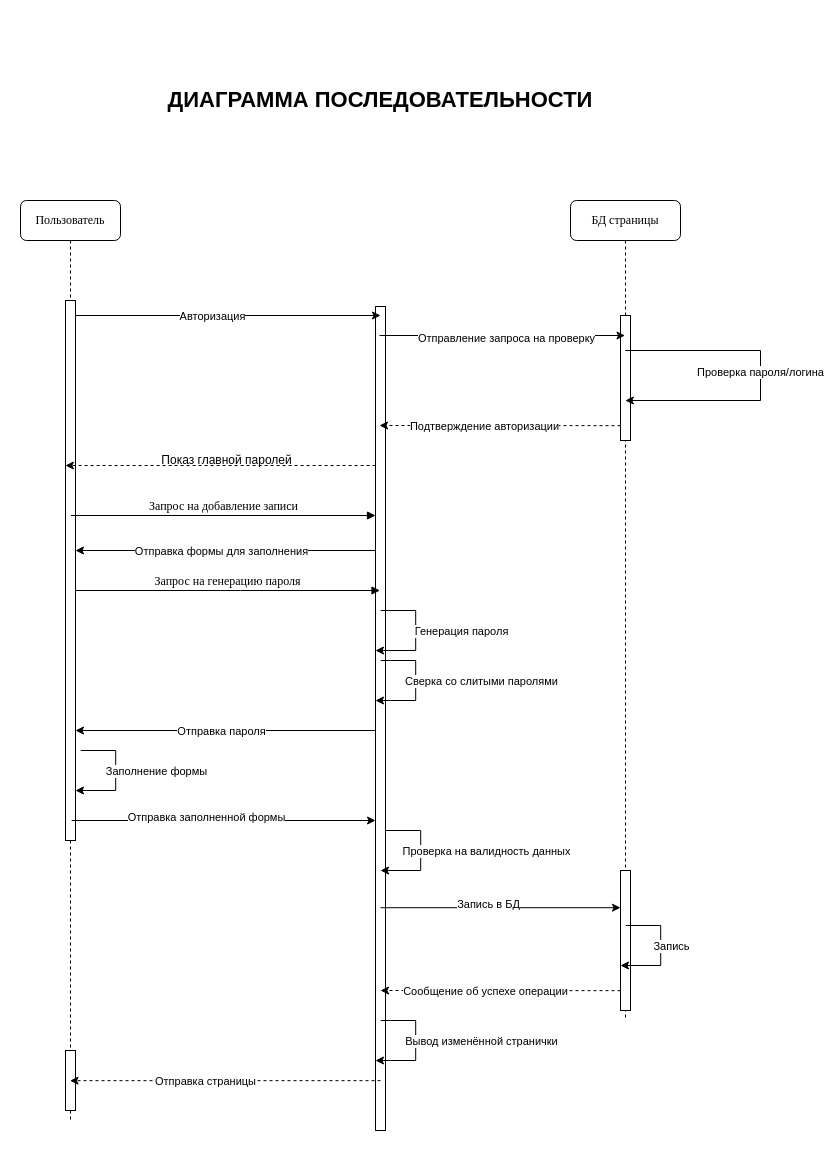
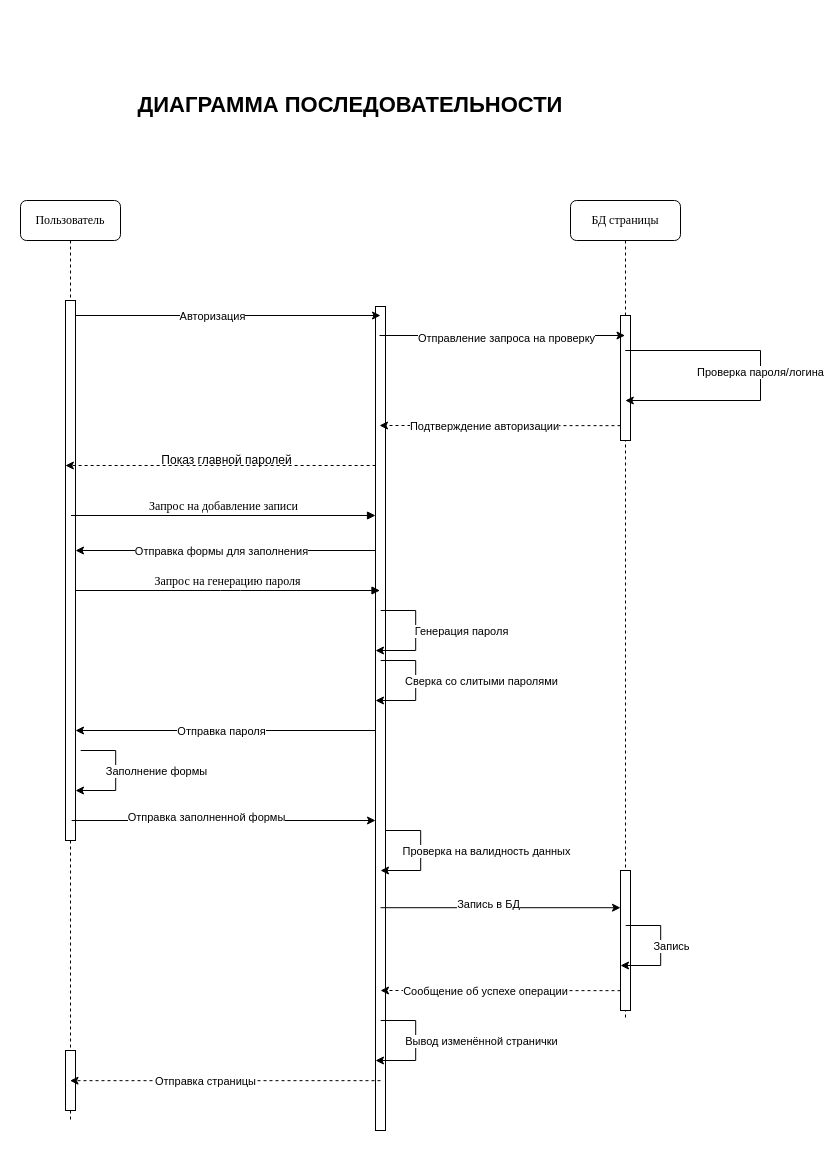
- <mxCell id="35" value="&lt;font style=&quot;font-size: 22px;&quot;&gt;&lt;b&gt;ДИАГРАММА ПОСЛЕДОВАТЕЛЬНОСТИ&lt;/b&gt;&lt;/font&gt;" style="text;html=1;strokeColor=none;fillColor=none;align=center;verticalAlign=middle;whiteSpace=wrap;rounded=0;" vertex="1" parent="1"><mxGeometry x="60" y="20" width="640" height="160" as="geometry" /></mxCell>
+ <mxCell id="35" value="&lt;font style=&quot;font-size: 22px;&quot;&gt;&lt;b&gt;ДИАГРАММА ПОСЛЕДОВАТЕЛЬНОСТИ&lt;/b&gt;&lt;/font&gt;" style="text;html=1;strokeColor=none;fillColor=none;align=center;verticalAlign=middle;whiteSpace=wrap;rounded=0;" vertex="1" parent="1"><mxGeometry x="30" y="25" width="640" height="160" as="geometry" /></mxCell>
